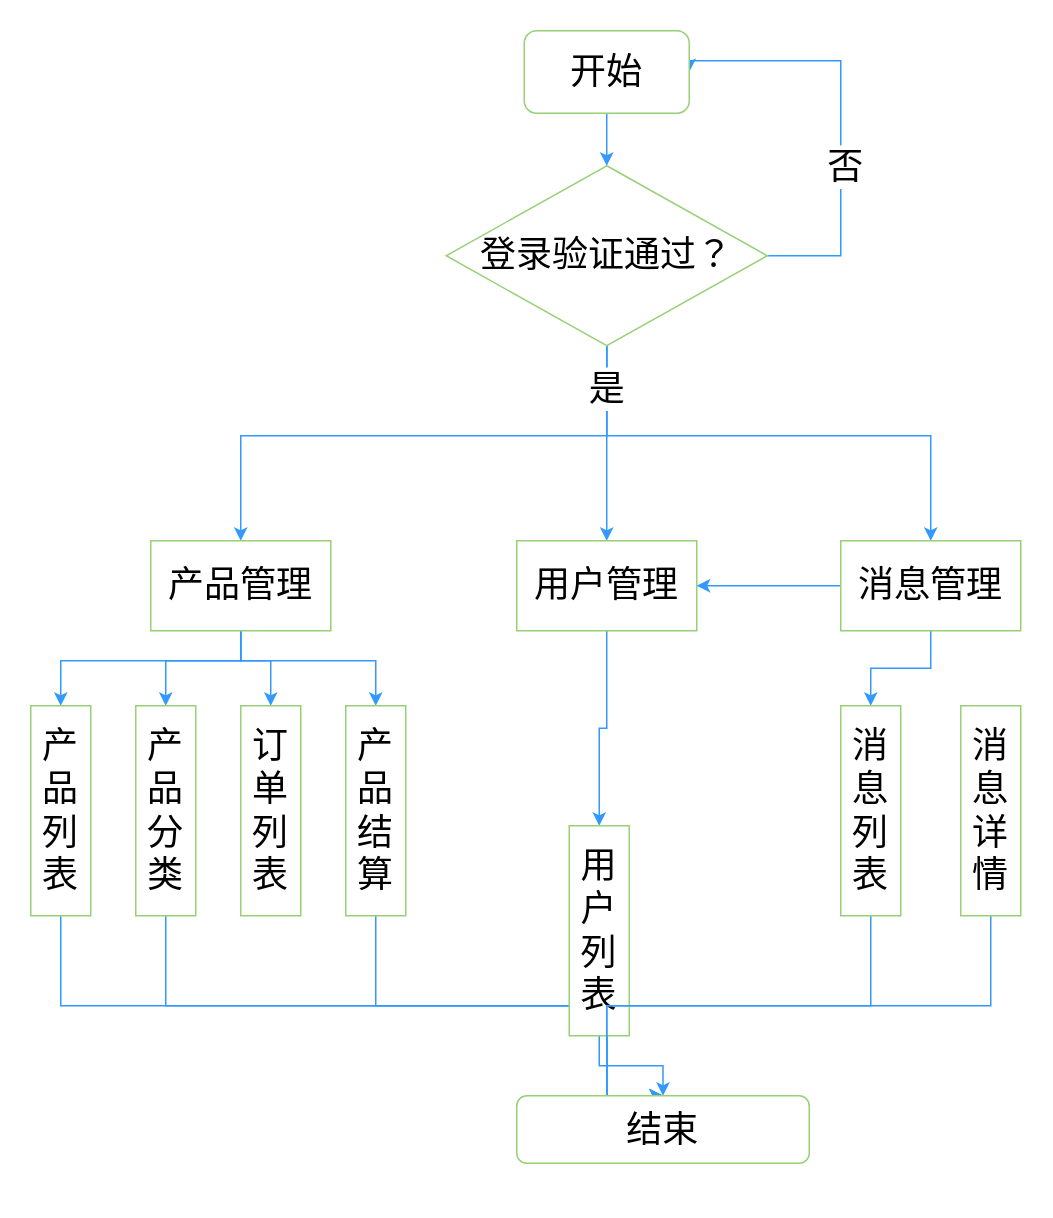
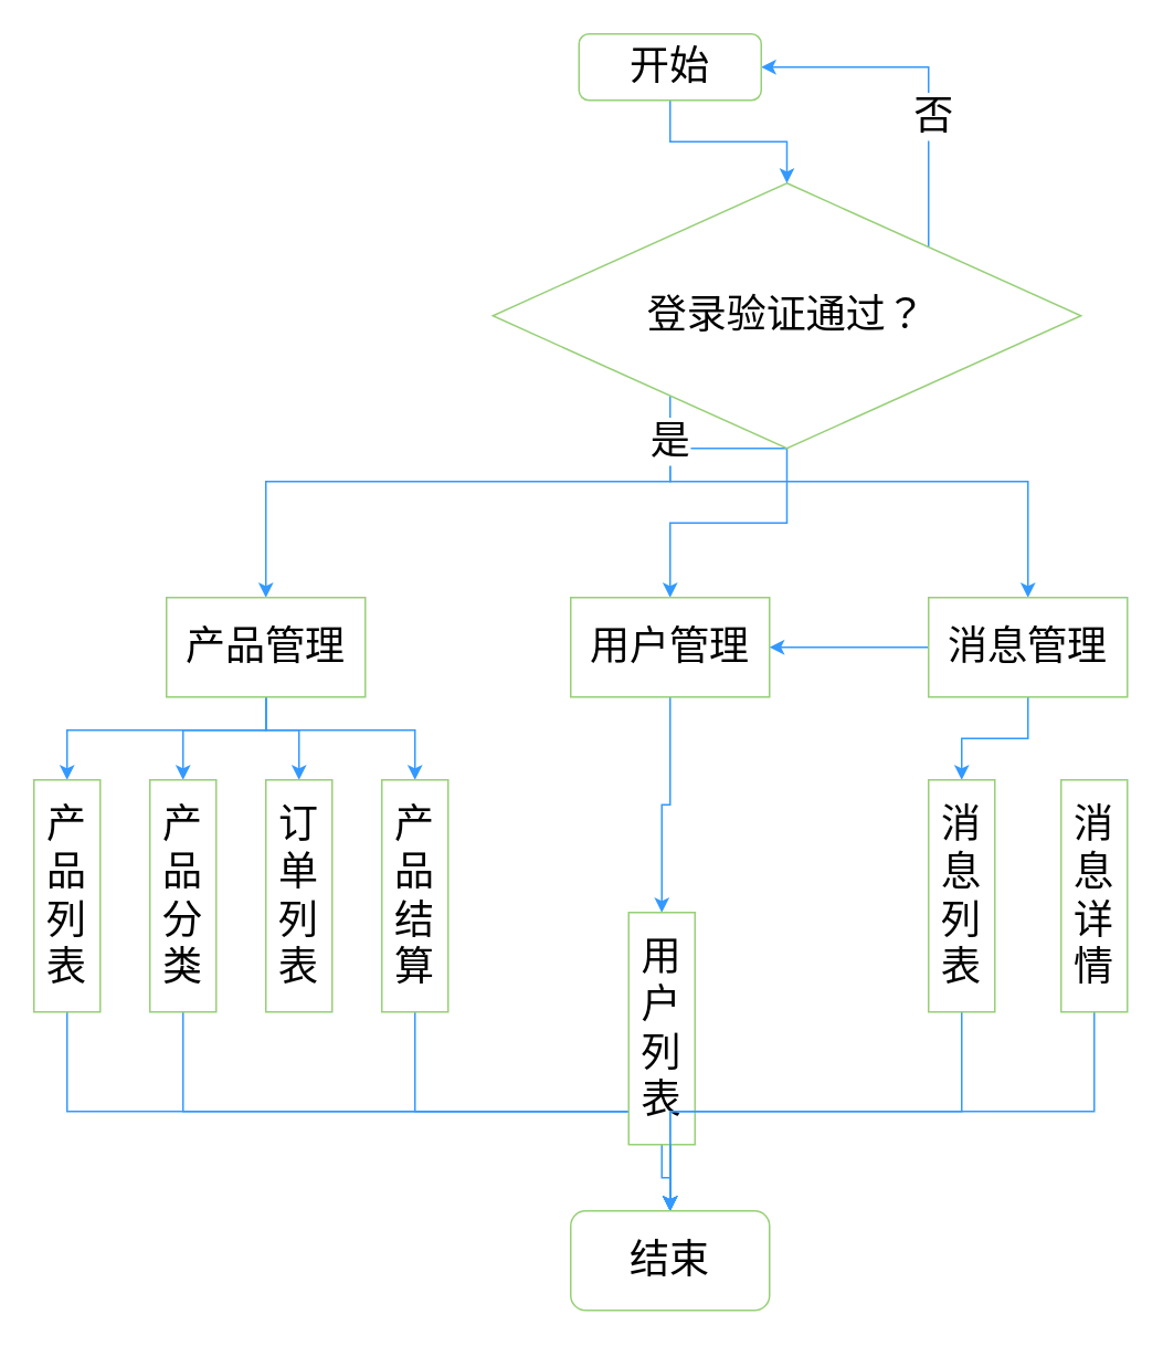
- <mxCell id="10" value="&lt;font style=&quot;font-size: 24px;&quot;&gt;开始&lt;/font&gt;" style="rounded=1;whiteSpace=wrap;html=1;strokeColor=#97D077;" vertex="1" parent="1"><mxGeometry x="349" y="20" width="110" height="55" as="geometry" /></mxCell>
+ <mxCell id="10" value="&lt;font style=&quot;font-size: 24px;&quot;&gt;开始&lt;/font&gt;" style="rounded=1;whiteSpace=wrap;html=1;strokeColor=#97D077;" vertex="1" parent="1"><mxGeometry x="349" y="20" width="110" height="40" as="geometry" /></mxCell>
- <mxCell id="8" value="&lt;font style=&quot;font-size: 24px;&quot;&gt;登录验证通过？&lt;/font&gt;" style="rhombus;whiteSpace=wrap;html=1;strokeColor=#97D077;" vertex="1" parent="1"><mxGeometry x="297" y="110" width="214" height="120" as="geometry" /></mxCell>
+ <mxCell id="8" value="&lt;font style=&quot;font-size: 24px;&quot;&gt;登录验证通过？&lt;/font&gt;" style="rhombus;whiteSpace=wrap;html=1;strokeColor=#97D077;" vertex="1" parent="1"><mxGeometry x="297" y="110" width="355" height="160" as="geometry" /></mxCell>
- <mxCell id="34" value="结束" style="rounded=1;whiteSpace=wrap;html=1;fontSize=24;strokeColor=#97D077;" vertex="1" parent="1"><mxGeometry x="344" y="730" width="195" height="45" as="geometry" /></mxCell>
+ <mxCell id="34" value="结束" style="rounded=1;whiteSpace=wrap;html=1;fontSize=24;strokeColor=#97D077;" vertex="1" parent="1"><mxGeometry x="344" y="730" width="120" height="60" as="geometry" /></mxCell>
